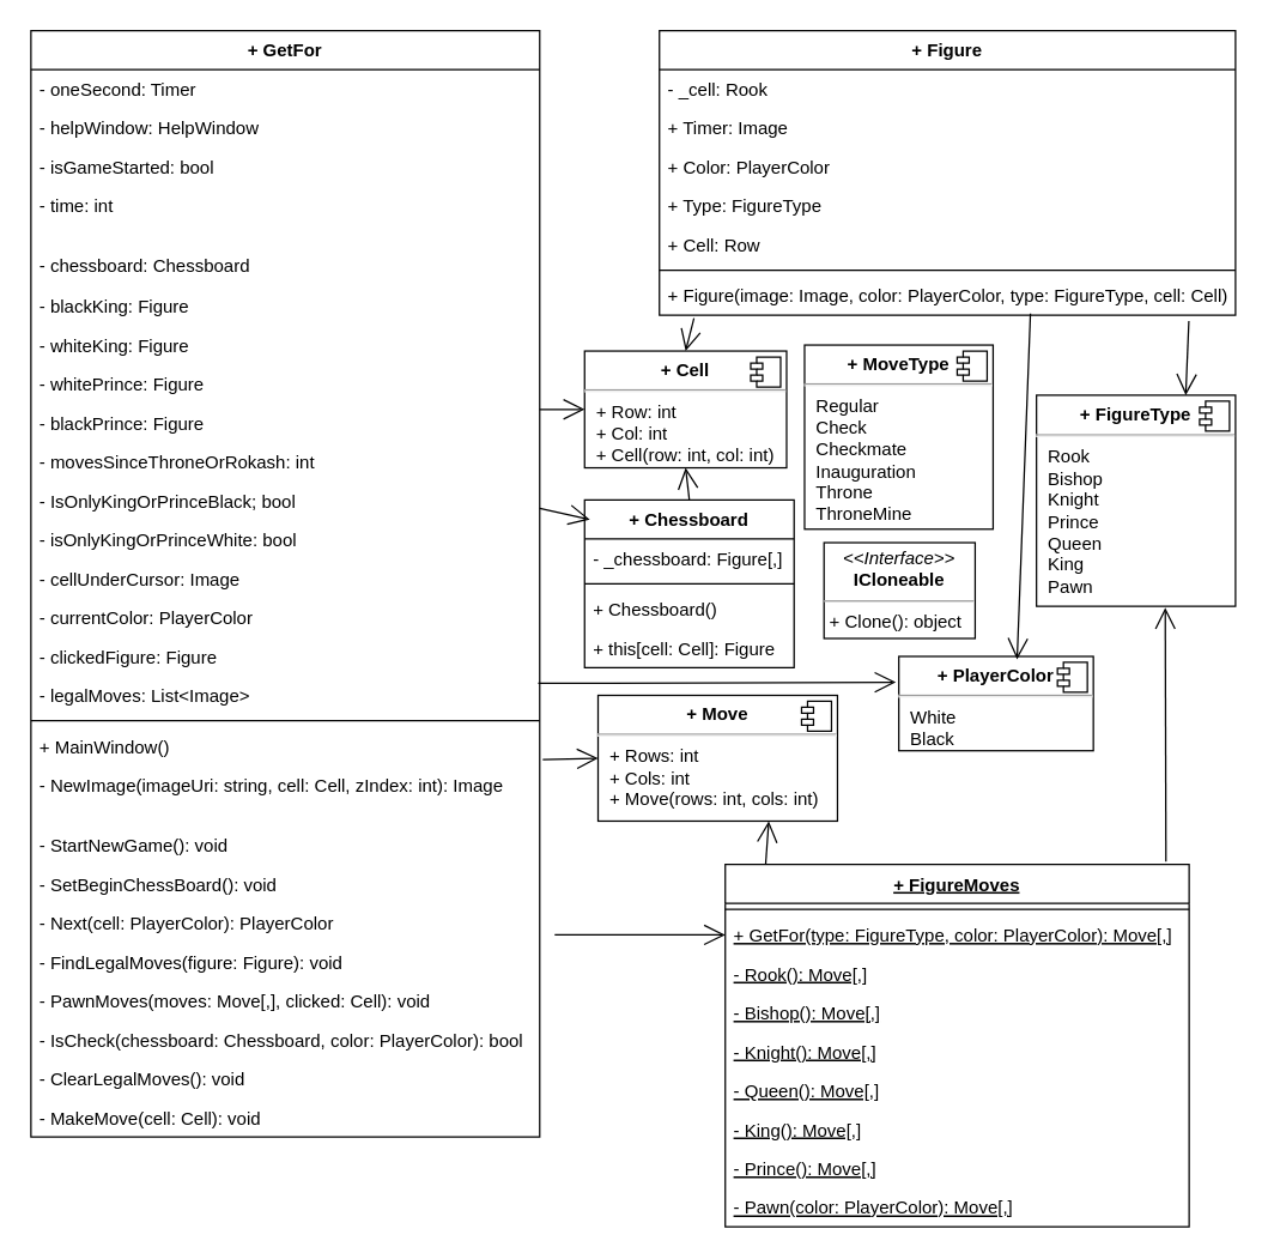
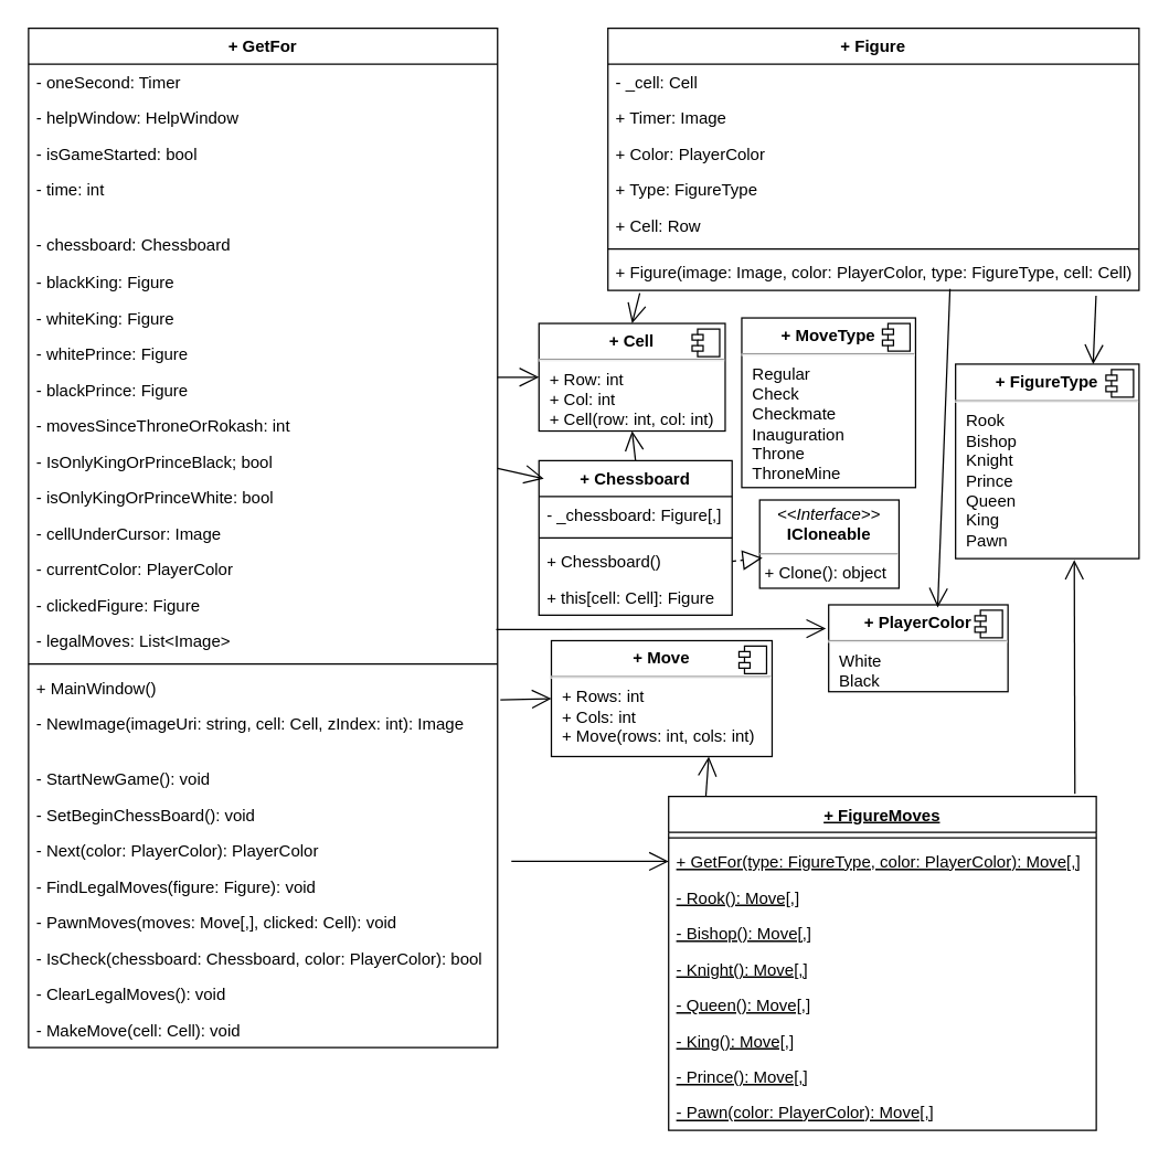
- <mxCell id="47" value="- _cell: Rook" style="text;strokeColor=none;fillColor=none;align=left;verticalAlign=top;spacingLeft=4;spacingRight=4;overflow=hidden;rotatable=0;points=[[0,0.5],[1,0.5]];portConstraint=eastwest;" vertex="1" parent="46"><mxGeometry y="26" width="385" height="26" as="geometry" /></mxCell>
+ <mxCell id="47" value="- _cell: Cell" style="text;strokeColor=none;fillColor=none;align=left;verticalAlign=top;spacingLeft=4;spacingRight=4;overflow=hidden;rotatable=0;points=[[0,0.5],[1,0.5]];portConstraint=eastwest;" vertex="1" parent="46"><mxGeometry y="26" width="385" height="26" as="geometry" /></mxCell>
+ <mxCell id="68" value="" style="endArrow=block;dashed=1;endFill=0;endSize=12;html=1;exitX=1;exitY=0.5;exitDx=0;exitDy=0;entryX=0.02;entryY=0.656;entryDx=0;entryDy=0;entryPerimeter=0;" edge="1" parent="1" source="65" target="67"><mxGeometry width="160" relative="1" as="geometry"><mxPoint x="543.5" y="408.5" as="sourcePoint" /><mxPoint x="560" y="414" as="targetPoint" /></mxGeometry></mxCell>
- <mxCell id="26" value="- Next(cell: PlayerColor): PlayerColor" style="text;strokeColor=none;fillColor=none;align=left;verticalAlign=top;spacingLeft=4;spacingRight=4;overflow=hidden;rotatable=0;points=[[0,0.5],[1,0.5]];portConstraint=eastwest;" vertex="1" parent="2"><mxGeometry y="583" width="340" height="26" as="geometry" /></mxCell>
+ <mxCell id="26" value="- Next(color: PlayerColor): PlayerColor" style="text;strokeColor=none;fillColor=none;align=left;verticalAlign=top;spacingLeft=4;spacingRight=4;overflow=hidden;rotatable=0;points=[[0,0.5],[1,0.5]];portConstraint=eastwest;" vertex="1" parent="2"><mxGeometry y="583" width="340" height="26" as="geometry" /></mxCell>
